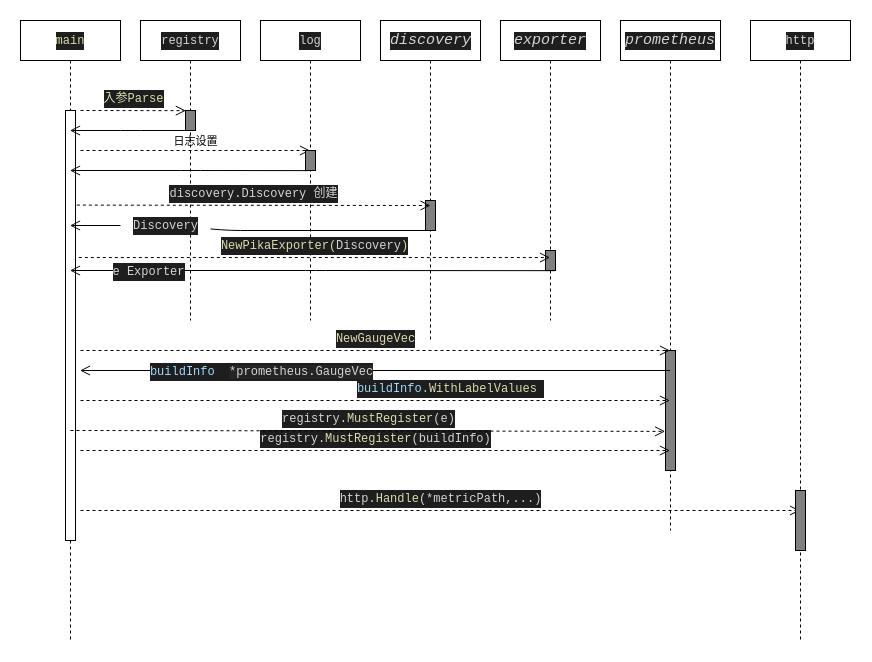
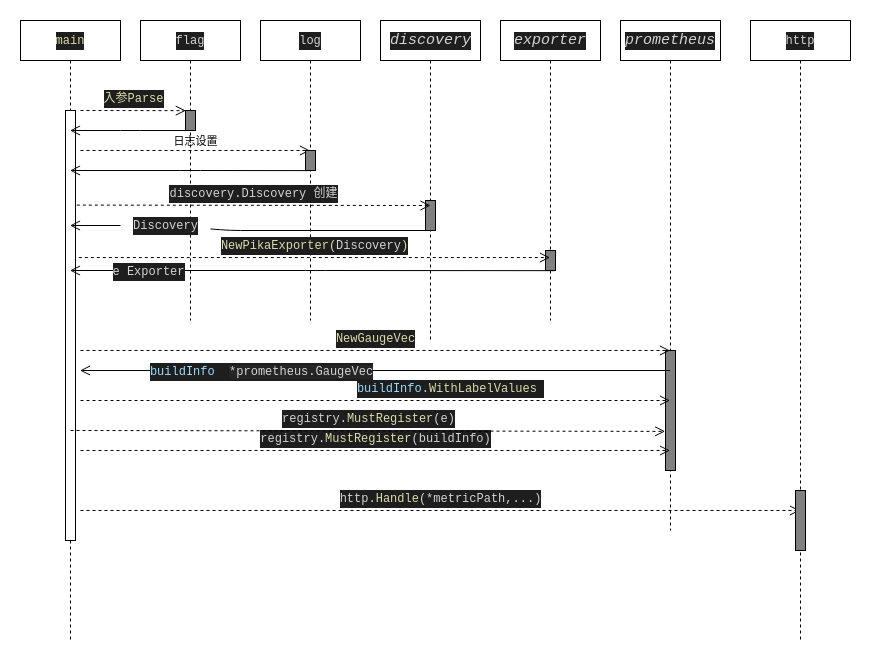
- <mxCell id="13" value="&lt;div style=&quot;color: rgb(212, 212, 212); background-color: rgb(30, 30, 30); font-family: Menlo, Monaco, &amp;quot;Courier New&amp;quot;, monospace; line-height: 18px;&quot;&gt;registry&lt;/div&gt;" style="shape=umlLifeline;perimeter=lifelinePerimeter;whiteSpace=wrap;html=1;container=1;collapsible=0;recursiveResize=0;outlineConnect=0;" vertex="1" parent="1"><mxGeometry x="140" y="20" width="100" height="300" as="geometry" /></mxCell>
+ <mxCell id="13" value="&lt;div style=&quot;color: rgb(212, 212, 212); background-color: rgb(30, 30, 30); font-family: Menlo, Monaco, &amp;quot;Courier New&amp;quot;, monospace; line-height: 18px;&quot;&gt;flag&lt;/div&gt;" style="shape=umlLifeline;perimeter=lifelinePerimeter;whiteSpace=wrap;html=1;container=1;collapsible=0;recursiveResize=0;outlineConnect=0;" vertex="1" parent="1"><mxGeometry x="140" y="20" width="100" height="300" as="geometry" /></mxCell>
